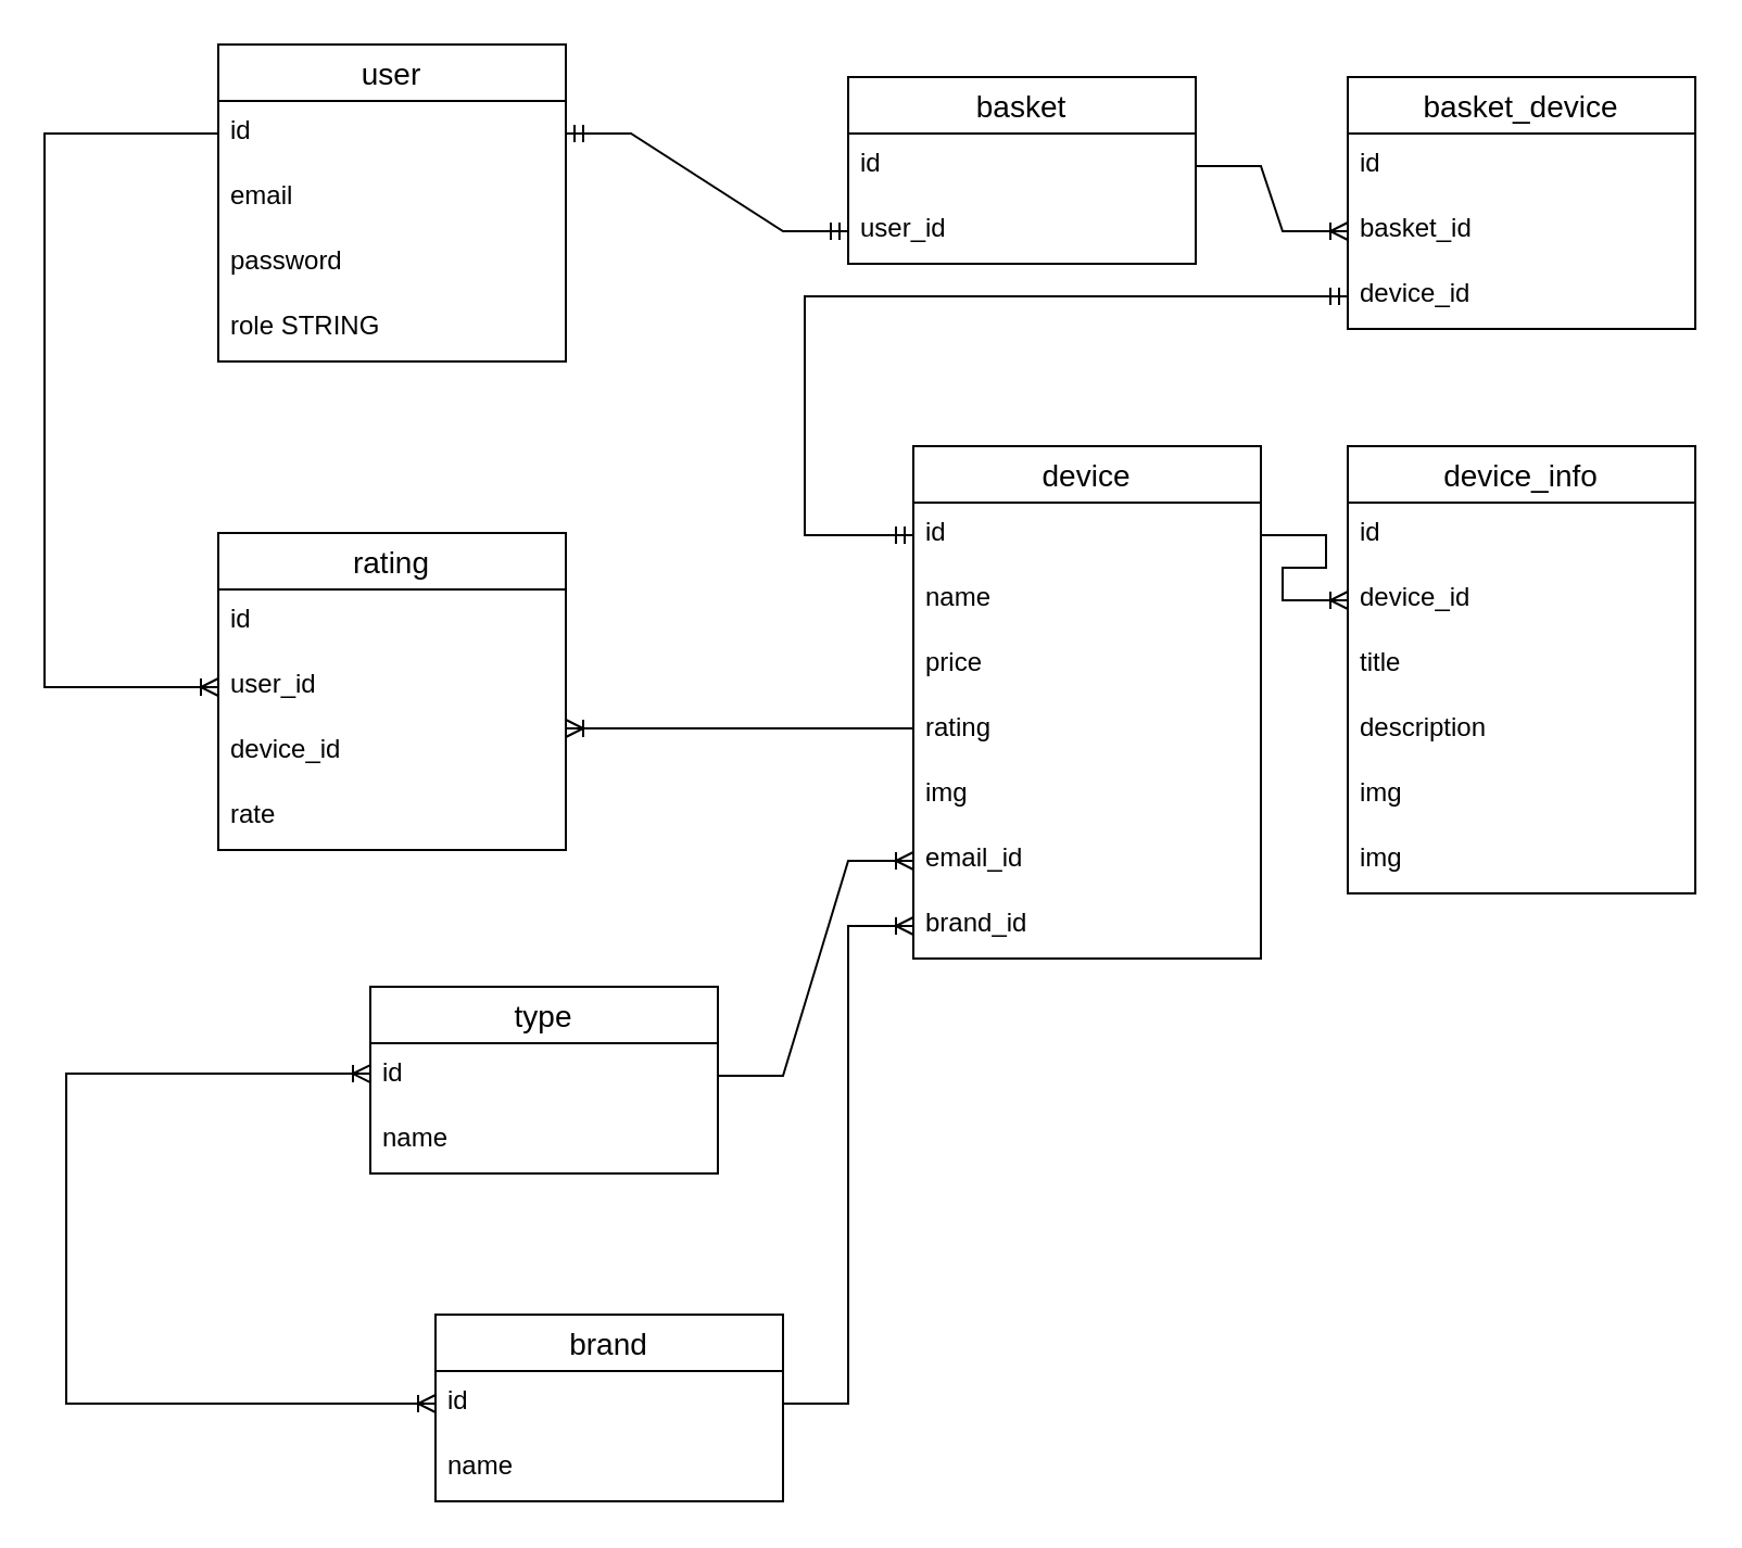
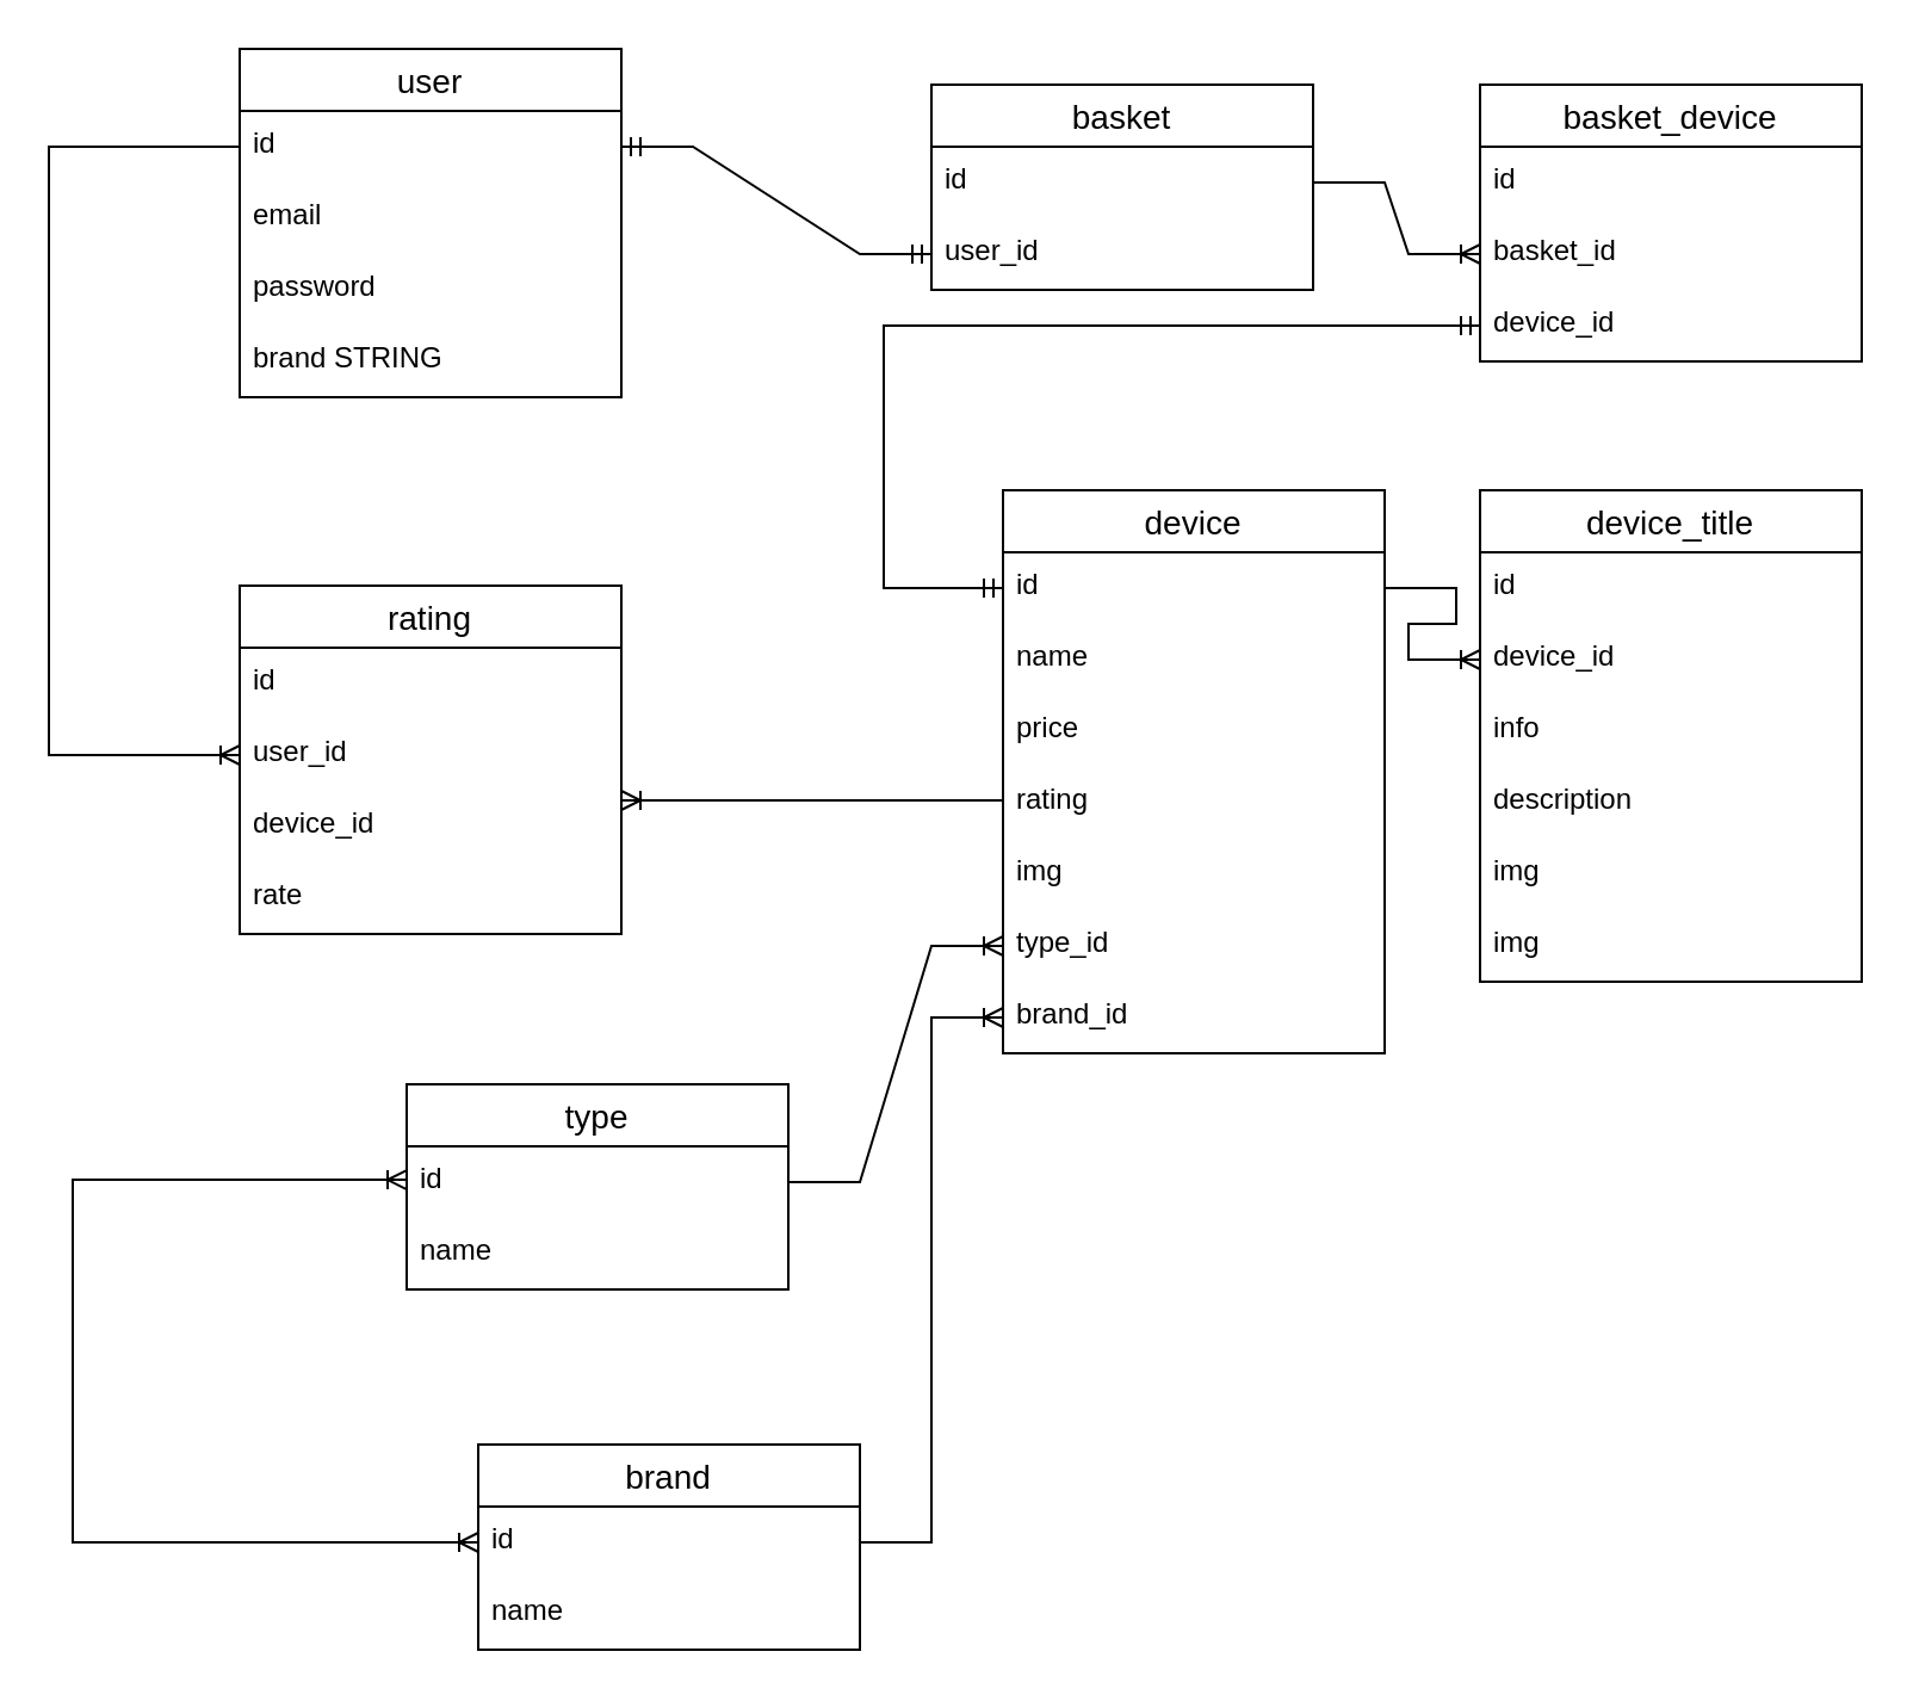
- <mxCell id="6" value="role STRING" style="text;strokeColor=none;fillColor=none;spacingLeft=4;spacingRight=4;overflow=hidden;rotatable=0;points=[[0,0.5],[1,0.5]];portConstraint=eastwest;fontSize=12;whiteSpace=wrap;html=1;" parent="2" vertex="1"><mxGeometry y="116" width="160" height="30" as="geometry" /></mxCell>
+ <mxCell id="6" value="brand STRING" style="text;strokeColor=none;fillColor=none;spacingLeft=4;spacingRight=4;overflow=hidden;rotatable=0;points=[[0,0.5],[1,0.5]];portConstraint=eastwest;fontSize=12;whiteSpace=wrap;html=1;" parent="2" vertex="1"><mxGeometry y="116" width="160" height="30" as="geometry" /></mxCell>
- <mxCell id="19" value="device_info" style="swimlane;fontStyle=0;childLayout=stackLayout;horizontal=1;startSize=26;horizontalStack=0;resizeParent=1;resizeParentMax=0;resizeLast=0;collapsible=1;marginBottom=0;align=center;fontSize=14;" parent="1" vertex="1"><mxGeometry x="620" y="205" width="160" height="206" as="geometry" /></mxCell>
+ <mxCell id="19" value="device_title" style="swimlane;fontStyle=0;childLayout=stackLayout;horizontal=1;startSize=26;horizontalStack=0;resizeParent=1;resizeParentMax=0;resizeLast=0;collapsible=1;marginBottom=0;align=center;fontSize=14;" parent="1" vertex="1"><mxGeometry x="620" y="205" width="160" height="206" as="geometry" /></mxCell>
- <mxCell id="22" value="title" style="text;strokeColor=none;fillColor=none;spacingLeft=4;spacingRight=4;overflow=hidden;rotatable=0;points=[[0,0.5],[1,0.5]];portConstraint=eastwest;fontSize=12;whiteSpace=wrap;html=1;" parent="19" vertex="1"><mxGeometry y="86" width="160" height="30" as="geometry" /></mxCell>
+ <mxCell id="22" value="info" style="text;strokeColor=none;fillColor=none;spacingLeft=4;spacingRight=4;overflow=hidden;rotatable=0;points=[[0,0.5],[1,0.5]];portConstraint=eastwest;fontSize=12;whiteSpace=wrap;html=1;" parent="19" vertex="1"><mxGeometry y="86" width="160" height="30" as="geometry" /></mxCell>
- <mxCell id="17" value="email_id" style="text;strokeColor=none;fillColor=none;spacingLeft=4;spacingRight=4;overflow=hidden;rotatable=0;points=[[0,0.5],[1,0.5]];portConstraint=eastwest;fontSize=12;whiteSpace=wrap;html=1;" parent="11" vertex="1"><mxGeometry y="176" width="160" height="30" as="geometry" /></mxCell>
+ <mxCell id="17" value="type_id" style="text;strokeColor=none;fillColor=none;spacingLeft=4;spacingRight=4;overflow=hidden;rotatable=0;points=[[0,0.5],[1,0.5]];portConstraint=eastwest;fontSize=12;whiteSpace=wrap;html=1;" parent="11" vertex="1"><mxGeometry y="176" width="160" height="30" as="geometry" /></mxCell>
